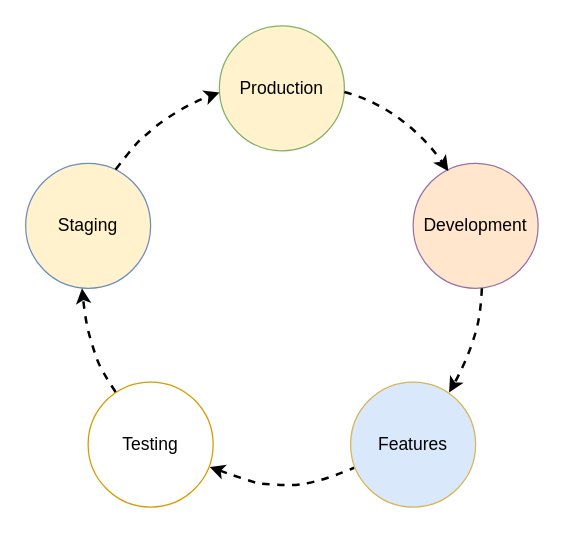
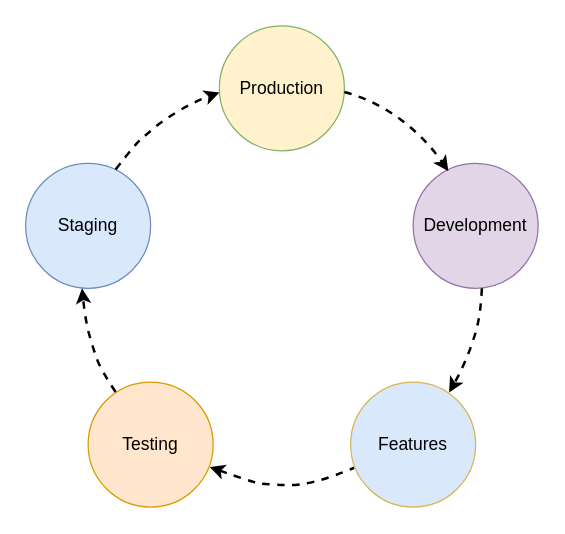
- <mxCell id="6" value="&lt;span style=&quot;font-size: 14px;&quot;&gt;Staging&lt;/span&gt;" style="ellipse;whiteSpace=wrap;html=1;aspect=fixed;fillColor=#fff2cc;strokeColor=#6c8ebf;" vertex="1" parent="1"><mxGeometry x="20" y="130" width="100" height="100" as="geometry" /></mxCell>
+ <mxCell id="6" value="&lt;span style=&quot;font-size: 14px;&quot;&gt;Staging&lt;/span&gt;" style="ellipse;whiteSpace=wrap;html=1;aspect=fixed;fillColor=#dae8fc;strokeColor=#6c8ebf;" vertex="1" parent="1"><mxGeometry x="20" y="130" width="100" height="100" as="geometry" /></mxCell>
- <mxCell id="3" value="&lt;span style=&quot;font-size: 14px;&quot;&gt;Development&lt;/span&gt;" style="ellipse;whiteSpace=wrap;html=1;aspect=fixed;fillColor=#ffe6cc;strokeColor=#9673a6;" vertex="1" parent="1"><mxGeometry x="330" y="130" width="100" height="100" as="geometry" /></mxCell>
+ <mxCell id="3" value="&lt;span style=&quot;font-size: 14px;&quot;&gt;Development&lt;/span&gt;" style="ellipse;whiteSpace=wrap;html=1;aspect=fixed;fillColor=#e1d5e7;strokeColor=#9673a6;" vertex="1" parent="1"><mxGeometry x="330" y="130" width="100" height="100" as="geometry" /></mxCell>
- <mxCell id="5" value="&lt;span style=&quot;font-size: 14px;&quot;&gt;Testing&lt;/span&gt;" style="ellipse;whiteSpace=wrap;html=1;aspect=fixed;fillColor=#ffffff;strokeColor=#d79b00;" vertex="1" parent="1"><mxGeometry x="70" y="305" width="100" height="100" as="geometry" /></mxCell>
+ <mxCell id="5" value="&lt;span style=&quot;font-size: 14px;&quot;&gt;Testing&lt;/span&gt;" style="ellipse;whiteSpace=wrap;html=1;aspect=fixed;fillColor=#ffe6cc;strokeColor=#d79b00;" vertex="1" parent="1"><mxGeometry x="70" y="305" width="100" height="100" as="geometry" /></mxCell>
